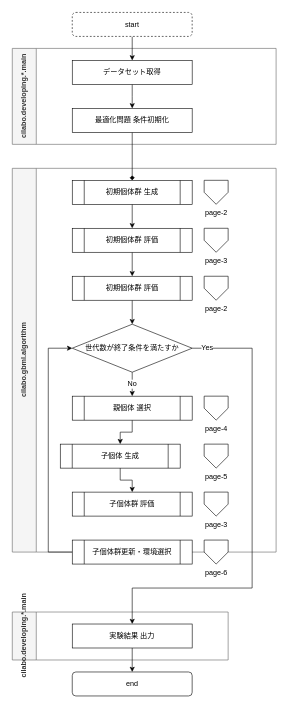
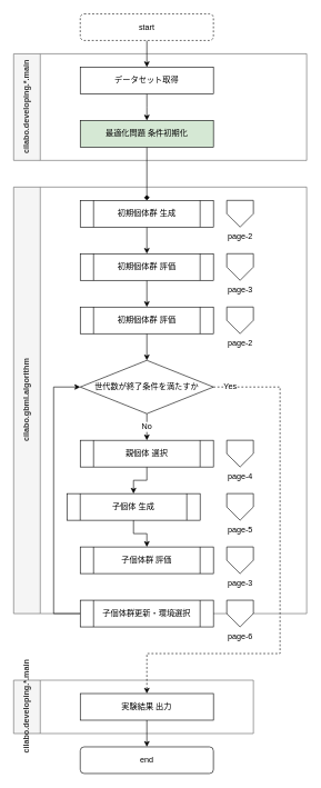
- <mxCell id="21" value="最適化問題 条件初期化" style="rounded=0;whiteSpace=wrap;html=1;" parent="1" vertex="1"><mxGeometry x="120" y="180" width="200" height="40" as="geometry" /></mxCell>
+ <mxCell id="21" value="最適化問題 条件初期化" style="rounded=0;whiteSpace=wrap;html=1;fillColor=#d5e8d4;" parent="1" vertex="1"><mxGeometry x="120" y="180" width="200" height="40" as="geometry" /></mxCell>
- <mxCell id="32" value="Yes" style="edgeStyle=orthogonalEdgeStyle;rounded=0;orthogonalLoop=1;jettySize=auto;html=1;exitX=1;exitY=0.5;exitDx=0;exitDy=0;entryX=0.5;entryY=0;entryDx=0;entryDy=0;fontFamily=Helvetica;fontSize=12;fontColor=default;" parent="1" source="7" target="31" edge="1"><mxGeometry x="-0.935" relative="1" as="geometry"><Array as="points"><mxPoint x="420" y="580" /><mxPoint x="420" y="980" /><mxPoint x="220" y="980" /></Array><mxPoint as="offset" /></mxGeometry></mxCell>
+ <mxCell id="32" value="Yes" style="edgeStyle=orthogonalEdgeStyle;rounded=0;orthogonalLoop=1;jettySize=auto;html=1;exitX=1;exitY=0.5;exitDx=0;exitDy=0;entryX=0.5;entryY=0;entryDx=0;entryDy=0;fontFamily=Helvetica;fontSize=12;fontColor=default;dashed=1;" parent="1" source="7" target="31" edge="1"><mxGeometry x="-0.935" relative="1" as="geometry"><Array as="points"><mxPoint x="420" y="580" /><mxPoint x="420" y="980" /><mxPoint x="220" y="980" /></Array><mxPoint as="offset" /></mxGeometry></mxCell>
